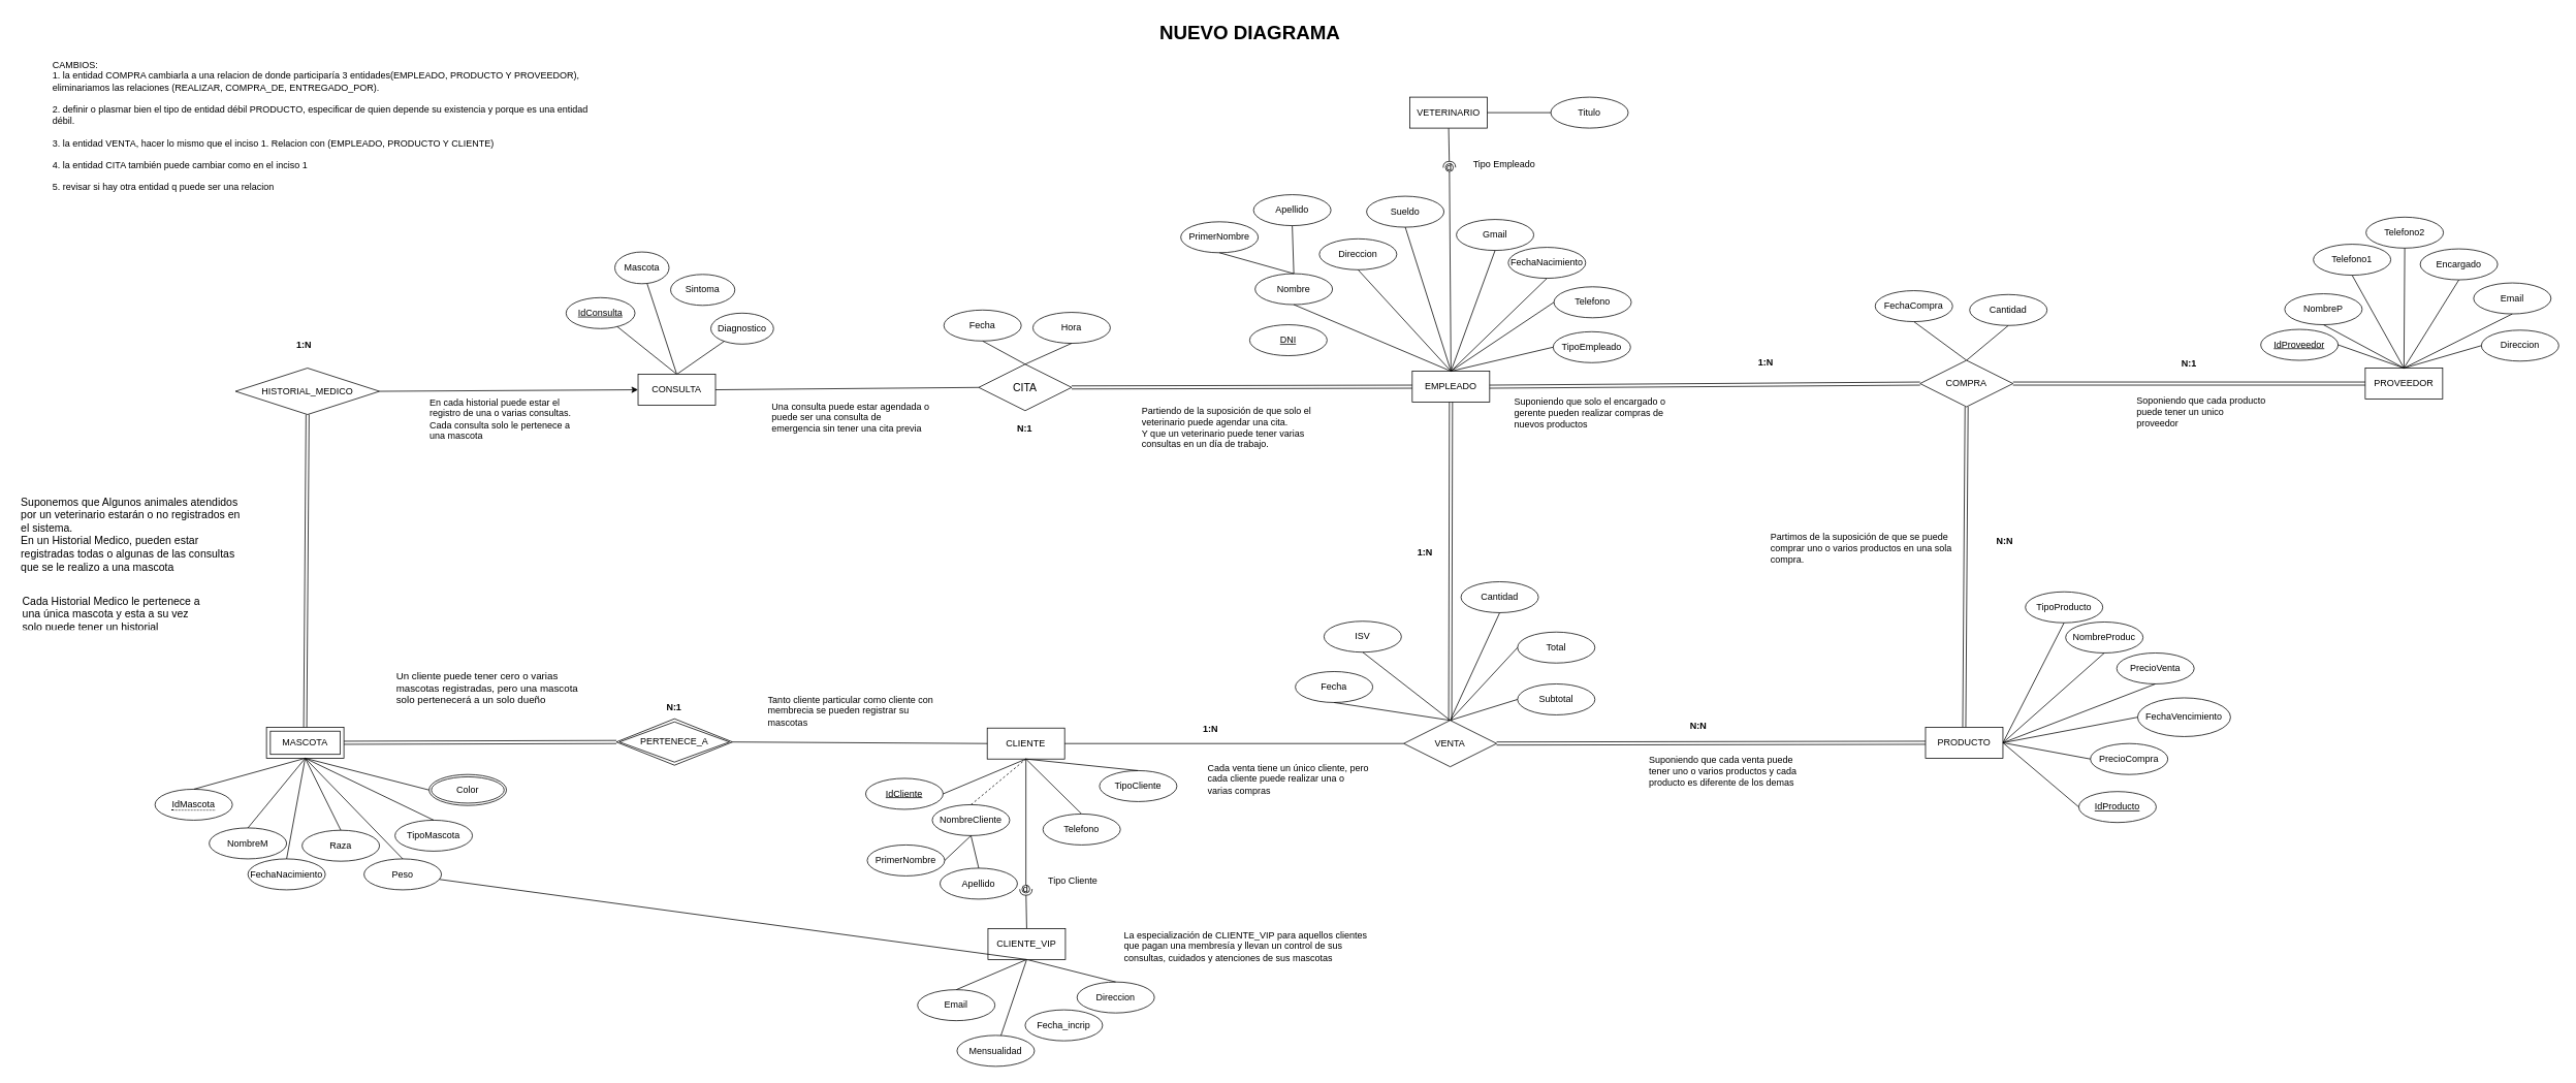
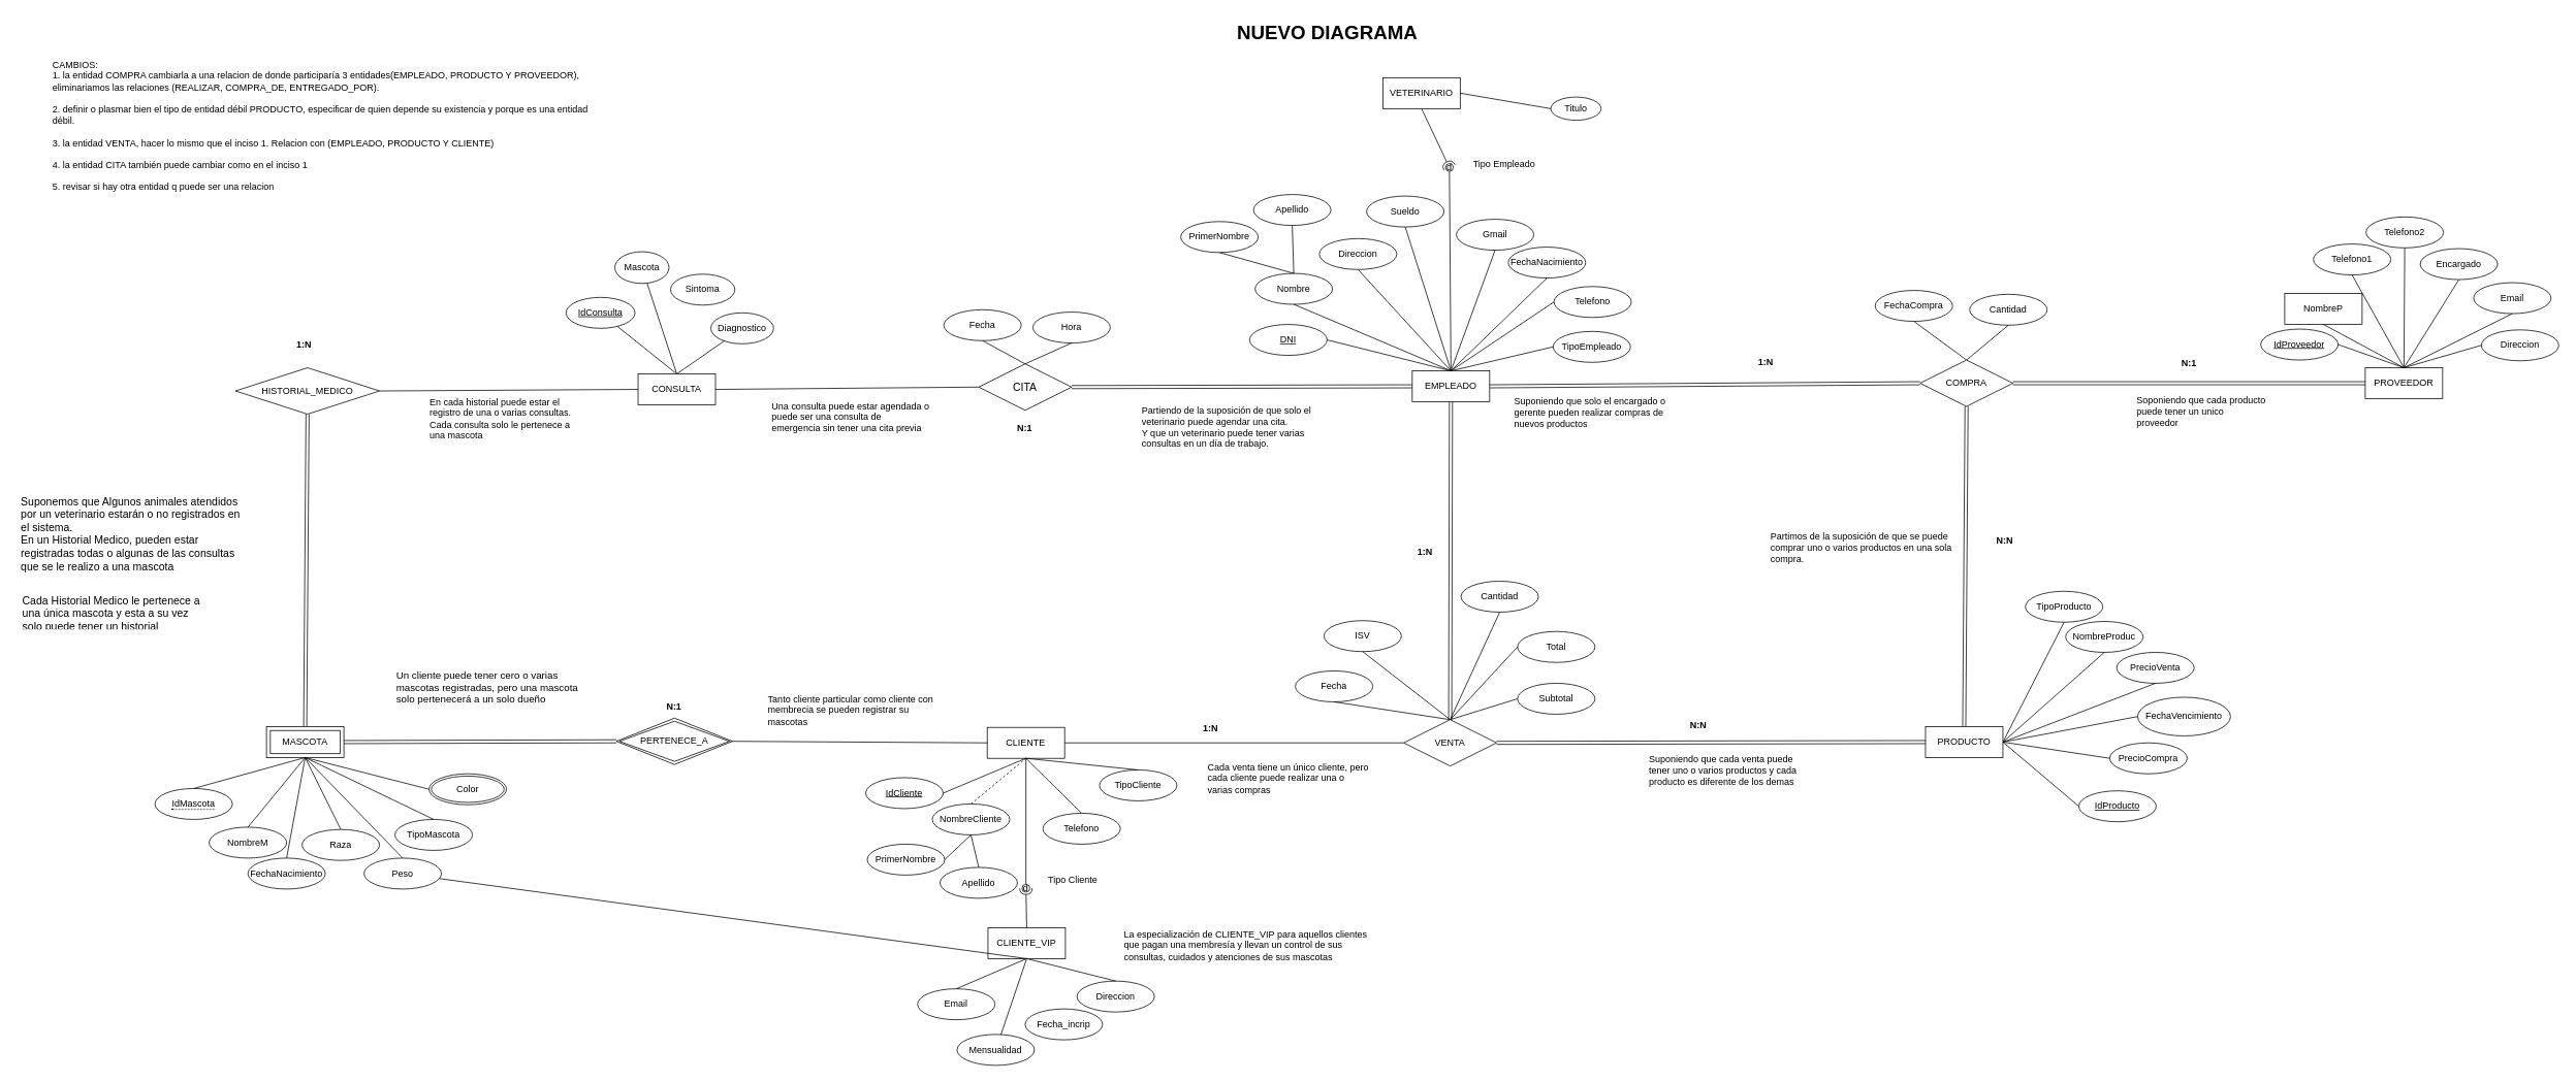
- <mxCell id="145" value="NUEVO DIAGRAMA" style="text;strokeColor=none;fillColor=none;spacingLeft=4;spacingRight=4;overflow=hidden;rotatable=0;points=[[0,0.5],[1,0.5]];portConstraint=eastwest;fontSize=25;fontStyle=1" parent="1" vertex="1"><mxGeometry x="1491" y="20" width="290" height="68" as="geometry" /></mxCell>
+ <mxCell id="145" value="NUEVO DIAGRAMA" style="text;strokeColor=none;fillColor=none;spacingLeft=4;spacingRight=4;overflow=hidden;rotatable=0;points=[[0,0.5],[1,0.5]];portConstraint=eastwest;fontSize=25;fontStyle=1" parent="1" vertex="1"><mxGeometry x="1591" y="20" width="290" height="68" as="geometry" /></mxCell>
- <mxCell id="100" value="VETERINARIO" style="whiteSpace=wrap;html=1;align=center;" parent="1" vertex="1"><mxGeometry x="1820" y="125" width="100" height="40" as="geometry" /></mxCell>
+ <mxCell id="100" value="VETERINARIO" style="whiteSpace=wrap;html=1;align=center;" parent="1" vertex="1"><mxGeometry x="1785" y="100" width="100" height="40" as="geometry" /></mxCell>
- <mxCell id="101" value="Titulo" style="ellipse;whiteSpace=wrap;html=1;align=center;" parent="1" vertex="1"><mxGeometry x="2002" y="125" width="100" height="40" as="geometry" /></mxCell>
+ <mxCell id="101" value="Titulo" style="ellipse;whiteSpace=wrap;html=1;align=center;" parent="1" vertex="1"><mxGeometry x="2002" y="125" width="65" height="30" as="geometry" /></mxCell>
- <mxCell id="51" value="NombreP" style="ellipse;whiteSpace=wrap;html=1;align=center;" parent="1" vertex="1"><mxGeometry x="2950" y="379" width="100" height="40" as="geometry" /></mxCell>
+ <mxCell id="51" value="NombreP" style="whiteSpace=wrap;html=1;align=center;rounded=0;" parent="1" vertex="1"><mxGeometry x="2950" y="379" width="100" height="40" as="geometry" /></mxCell>
+ <mxCell id="7" value="" style="endArrow=none;html=1;rounded=0;exitX=0.5;exitY=0;exitDx=0;exitDy=0;entryX=1;entryY=0.5;entryDx=0;entryDy=0;" parent="1" source="2" target="4" edge="1"><mxGeometry relative="1" as="geometry"><mxPoint x="1756" y="499" as="sourcePoint" /><mxPoint x="1916" y="499" as="targetPoint" /></mxGeometry></mxCell>
- <mxCell id="122" value="" style="endArrow=classic;html=1;rounded=0;exitX=1;exitY=0.5;exitDx=0;exitDy=0;entryX=0;entryY=0.5;entryDx=0;entryDy=0;" parent="1" source="157" target="149" edge="1"><mxGeometry relative="1" as="geometry"><mxPoint x="493" y="500.5" as="sourcePoint" /><mxPoint x="495" y="578" as="targetPoint" /></mxGeometry></mxCell>
+ <mxCell id="122" value="" style="endArrow=none;html=1;rounded=0;exitX=1;exitY=0.5;exitDx=0;exitDy=0;entryX=0;entryY=0.5;entryDx=0;entryDy=0;" parent="1" source="157" target="149" edge="1"><mxGeometry relative="1" as="geometry"><mxPoint x="493" y="500.5" as="sourcePoint" /><mxPoint x="495" y="578" as="targetPoint" /></mxGeometry></mxCell>
- <mxCell id="64" value="PrecioCompra" style="ellipse;whiteSpace=wrap;html=1;align=center;" parent="1" vertex="1"><mxGeometry x="2699" y="960" width="100" height="40" as="geometry" /></mxCell>
+ <mxCell id="64" value="PrecioCompra" style="ellipse;whiteSpace=wrap;html=1;align=center;" parent="1" vertex="1"><mxGeometry x="2724" y="960" width="100" height="40" as="geometry" /></mxCell>
